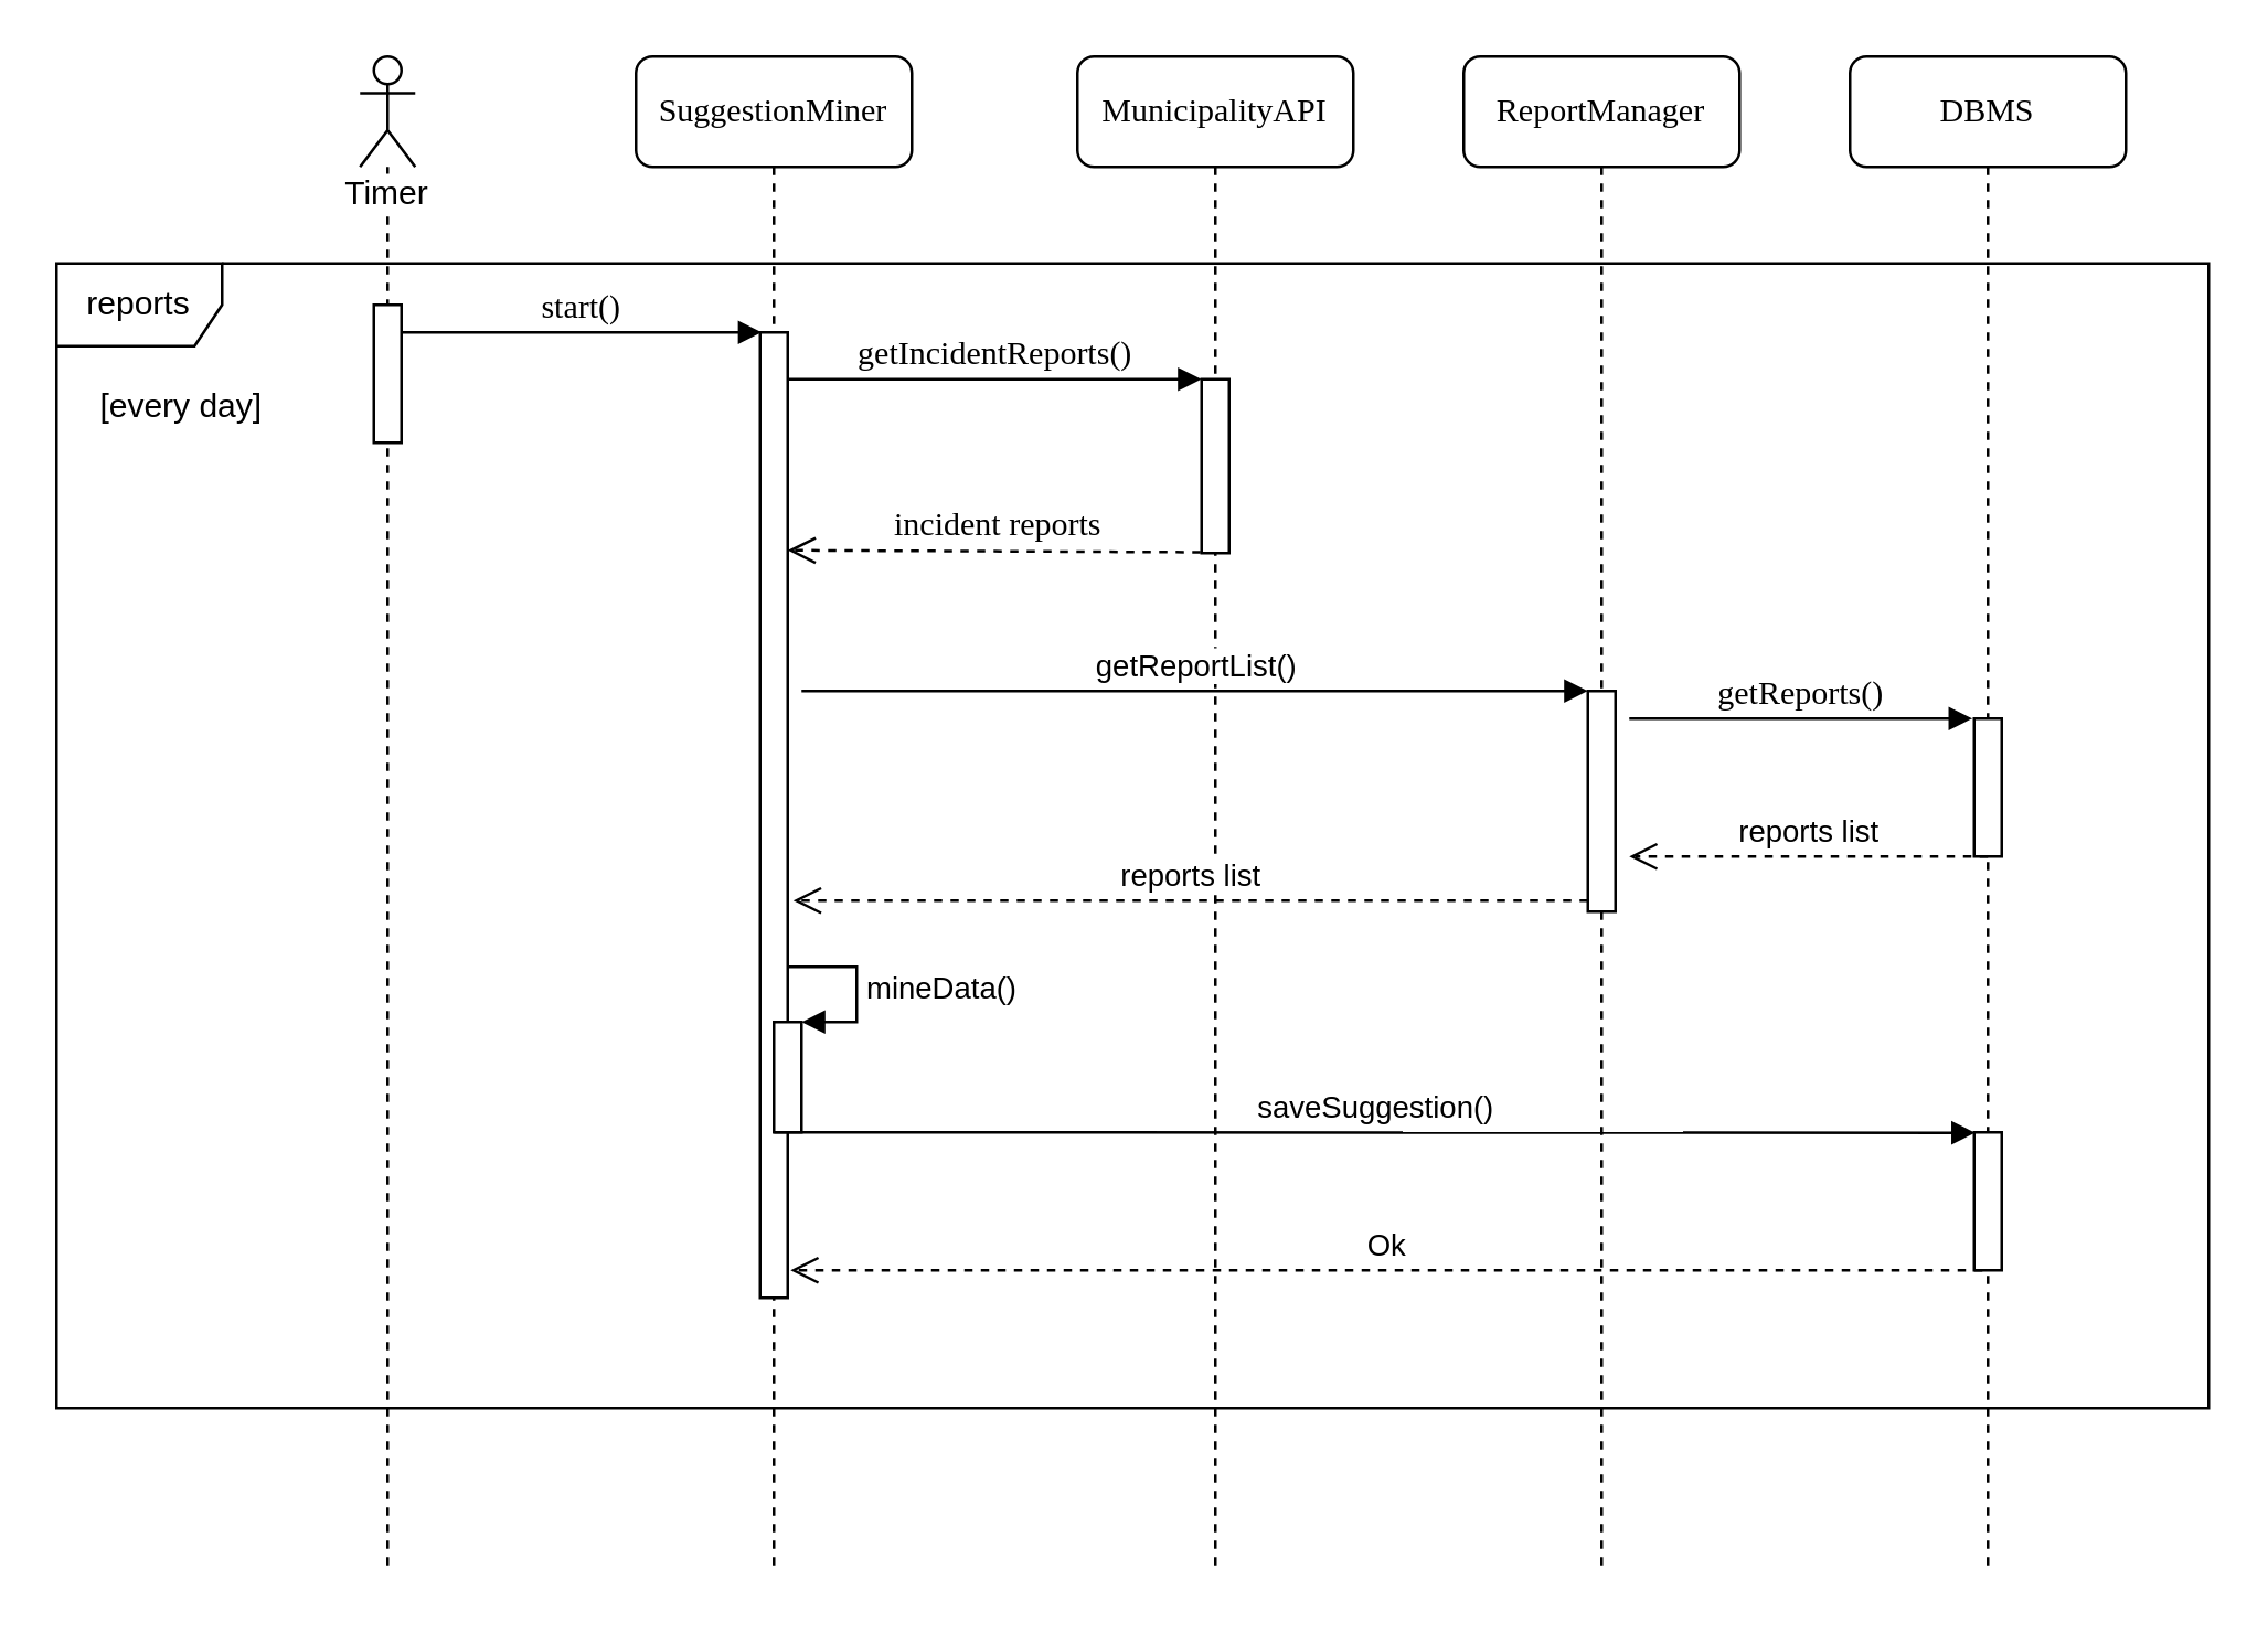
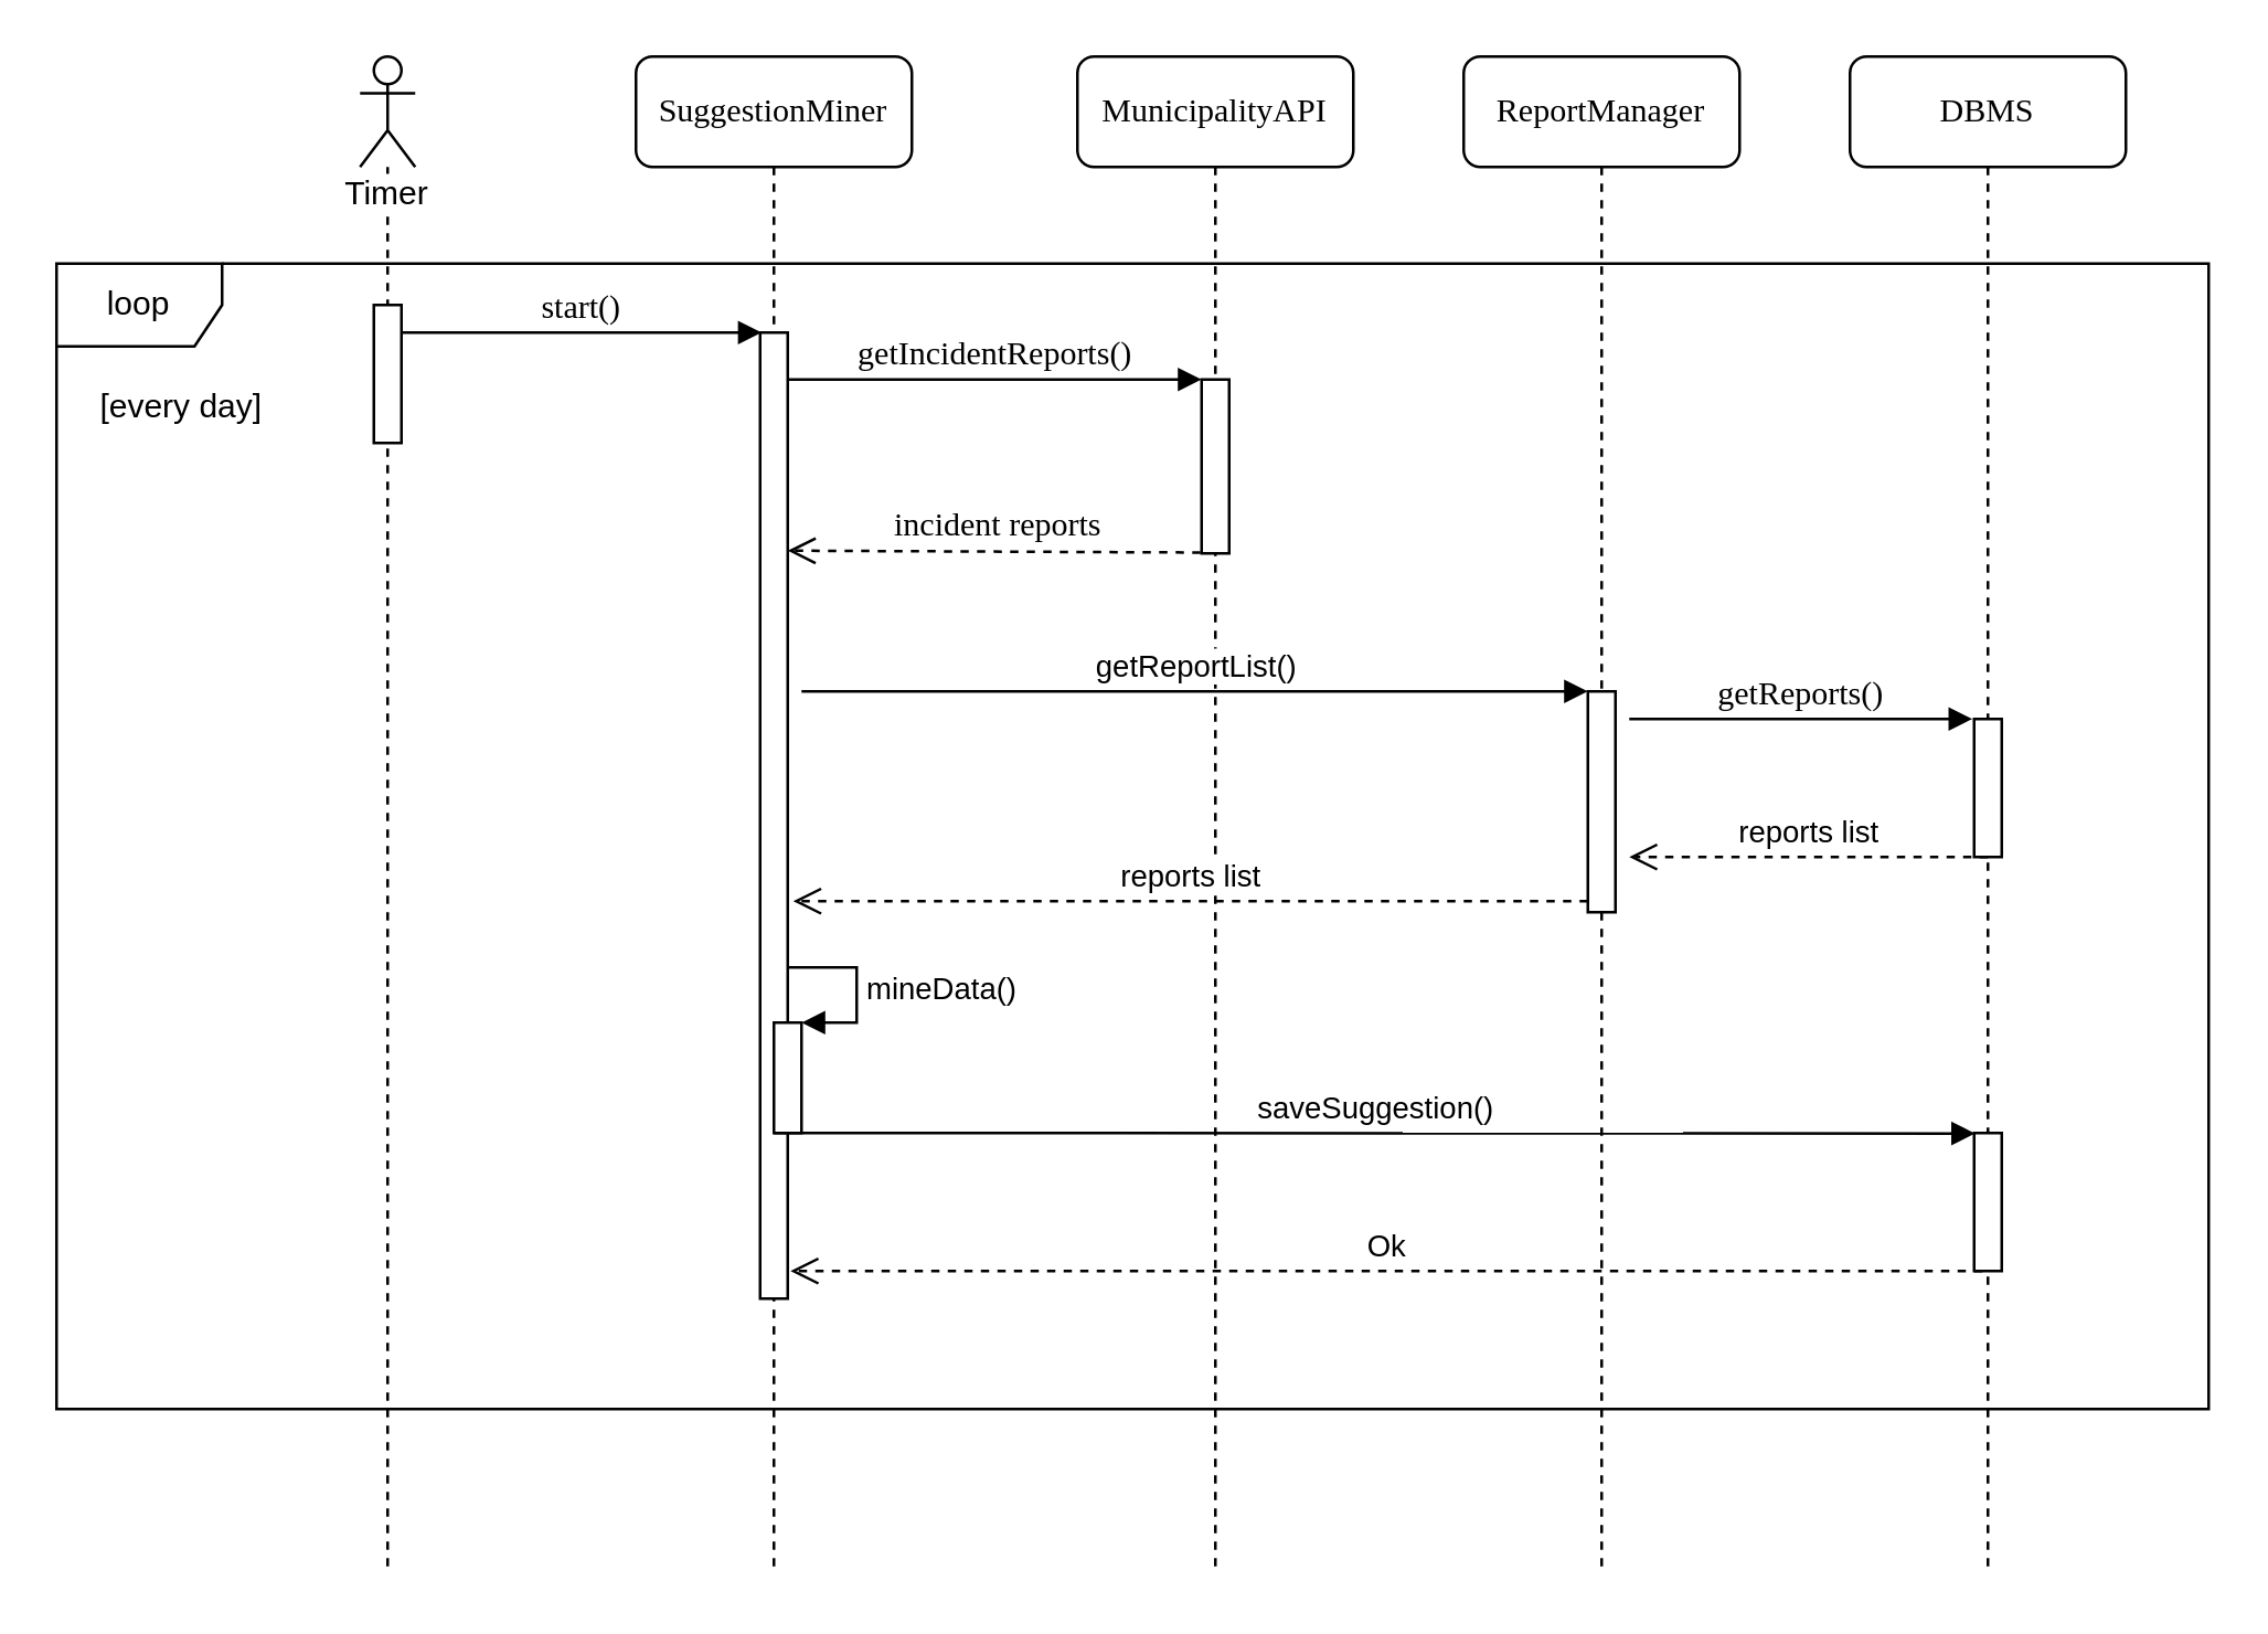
- <mxCell id="26" value="reports" style="shape=umlFrame;whiteSpace=wrap;html=1;" vertex="1" parent="1"><mxGeometry x="20" y="95" width="780" height="415" as="geometry" /></mxCell>
+ <mxCell id="26" value="loop" style="shape=umlFrame;whiteSpace=wrap;html=1;" vertex="1" parent="1"><mxGeometry x="20" y="95" width="780" height="415" as="geometry" /></mxCell>
